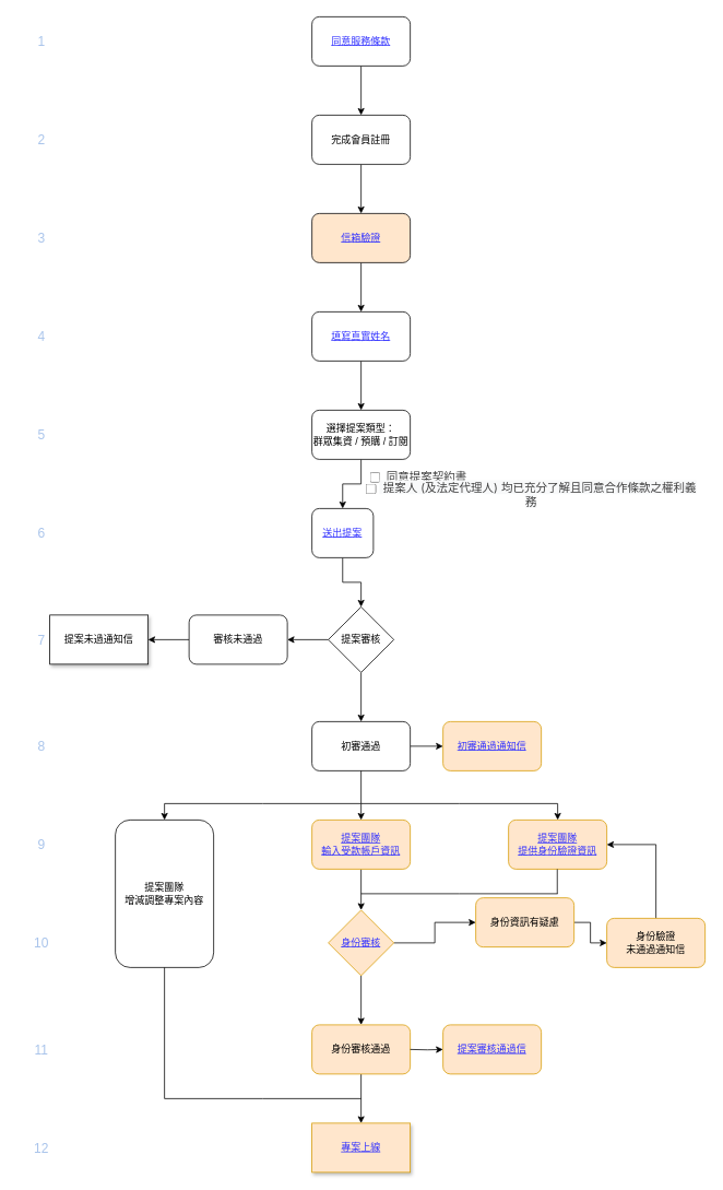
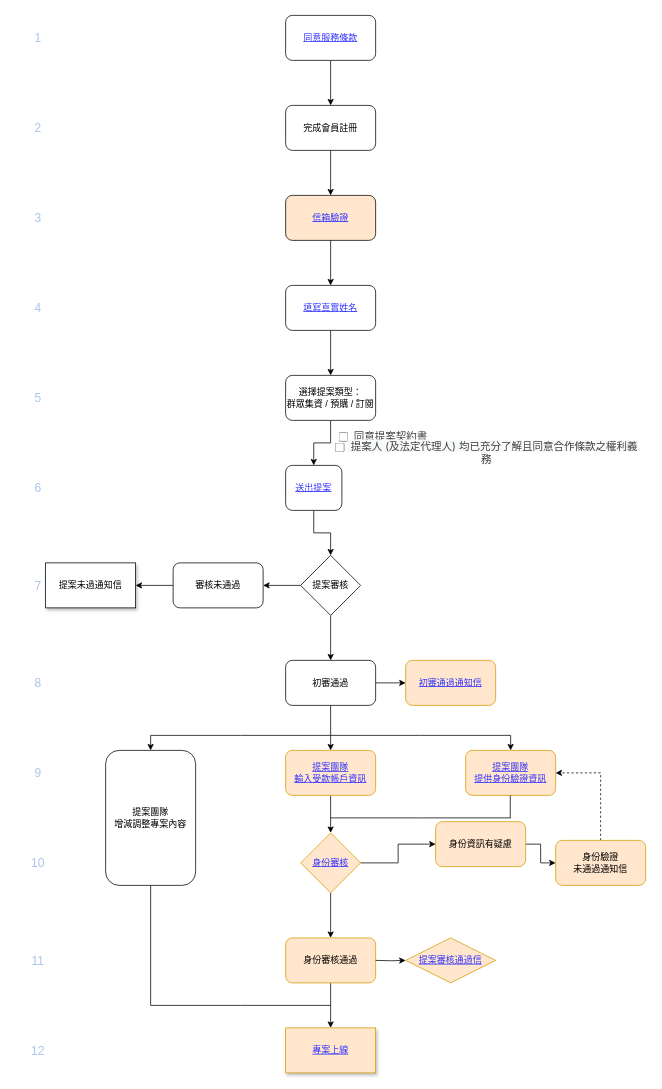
- <mxCell id="61" style="edgeStyle=orthogonalEdgeStyle;rounded=0;orthogonalLoop=1;jettySize=auto;html=1;exitX=0.5;exitY=0;exitDx=0;exitDy=0;entryX=1;entryY=0.5;entryDx=0;entryDy=0;fontColor=#FFB366;" edge="1" parent="1" source="62" target="42"><mxGeometry relative="1" as="geometry" /></mxCell>
+ <mxCell id="61" style="edgeStyle=orthogonalEdgeStyle;rounded=0;orthogonalLoop=1;jettySize=auto;html=1;exitX=0.5;exitY=0;exitDx=0;exitDy=0;entryX=1;entryY=0.5;entryDx=0;entryDy=0;fontColor=#FFB366;dashed=1;" edge="1" parent="1" source="62" target="42"><mxGeometry relative="1" as="geometry" /></mxCell>
- <mxCell id="66" value="提案審核通過信" style="rounded=1;whiteSpace=wrap;html=1;fillColor=#ffe6cc;strokeColor=#d79b00;fontColor=#3333FF;fontStyle=4" vertex="1" parent="1"><mxGeometry x="540" y="1250" width="120" height="60" as="geometry" /></mxCell>
+ <mxCell id="66" value="提案審核通過信" style="rhombus;whiteSpace=wrap;html=1;fillColor=#ffe6cc;strokeColor=#d79b00;fontColor=#3333FF;fontStyle=4;" vertex="1" parent="1"><mxGeometry x="540" y="1250" width="120" height="60" as="geometry" /></mxCell>
